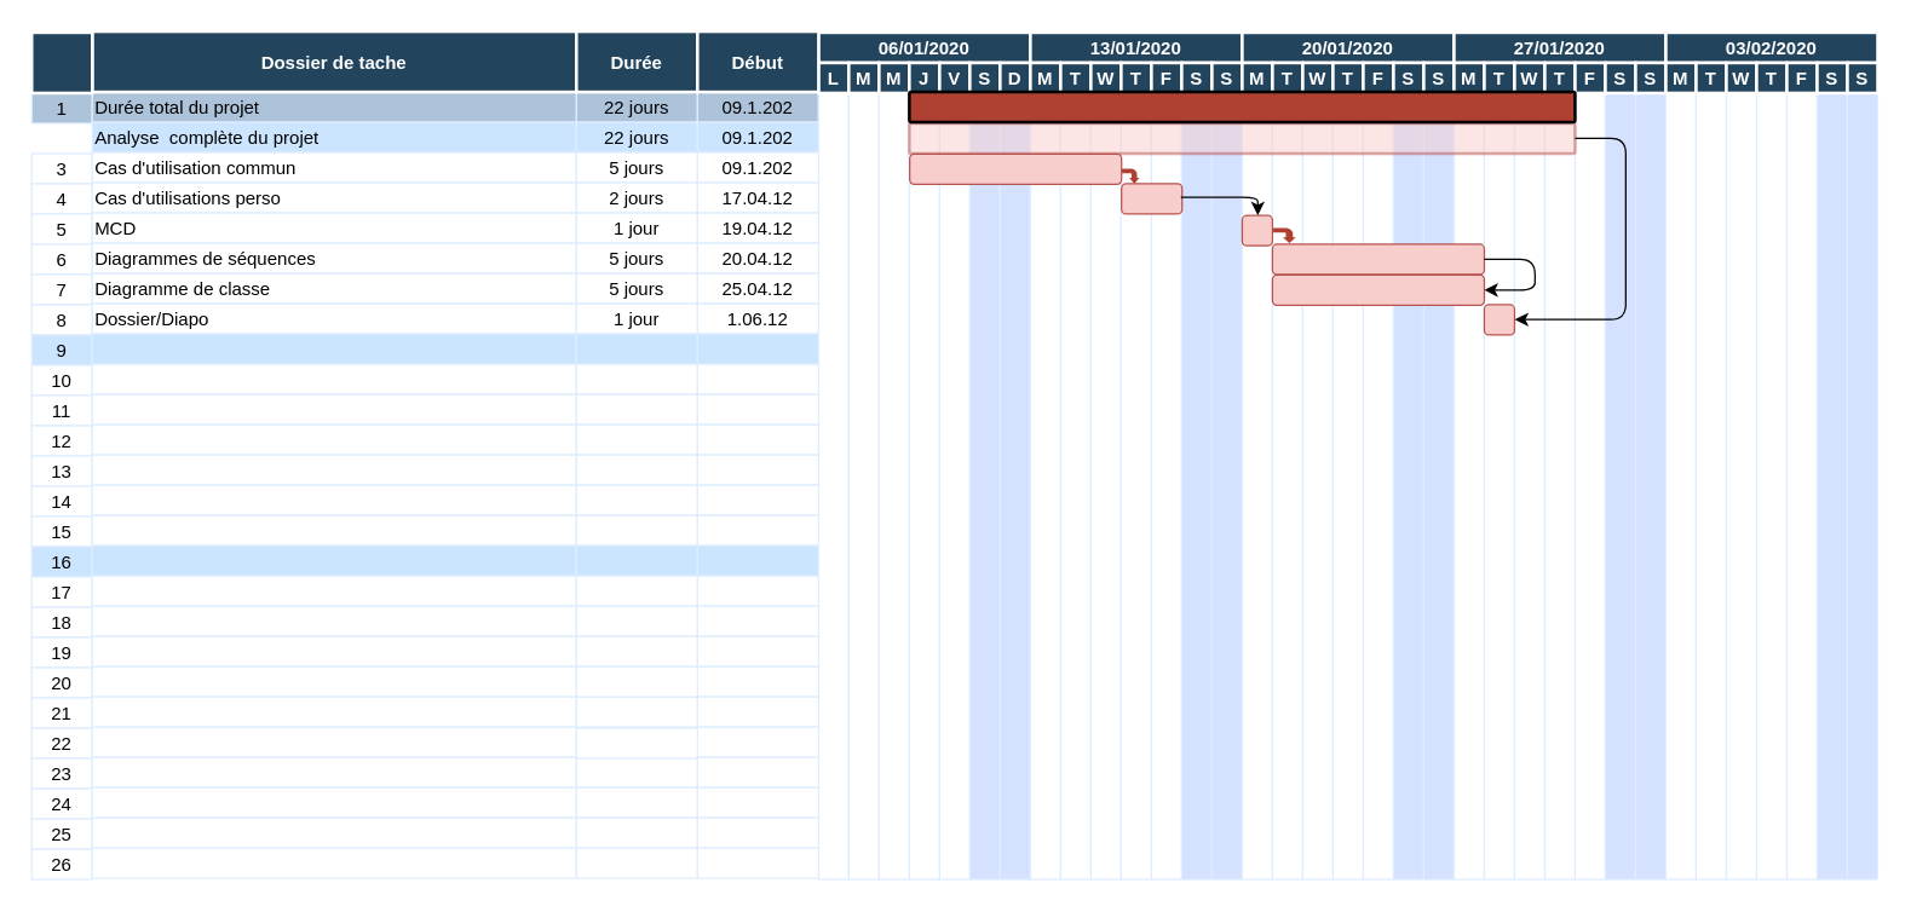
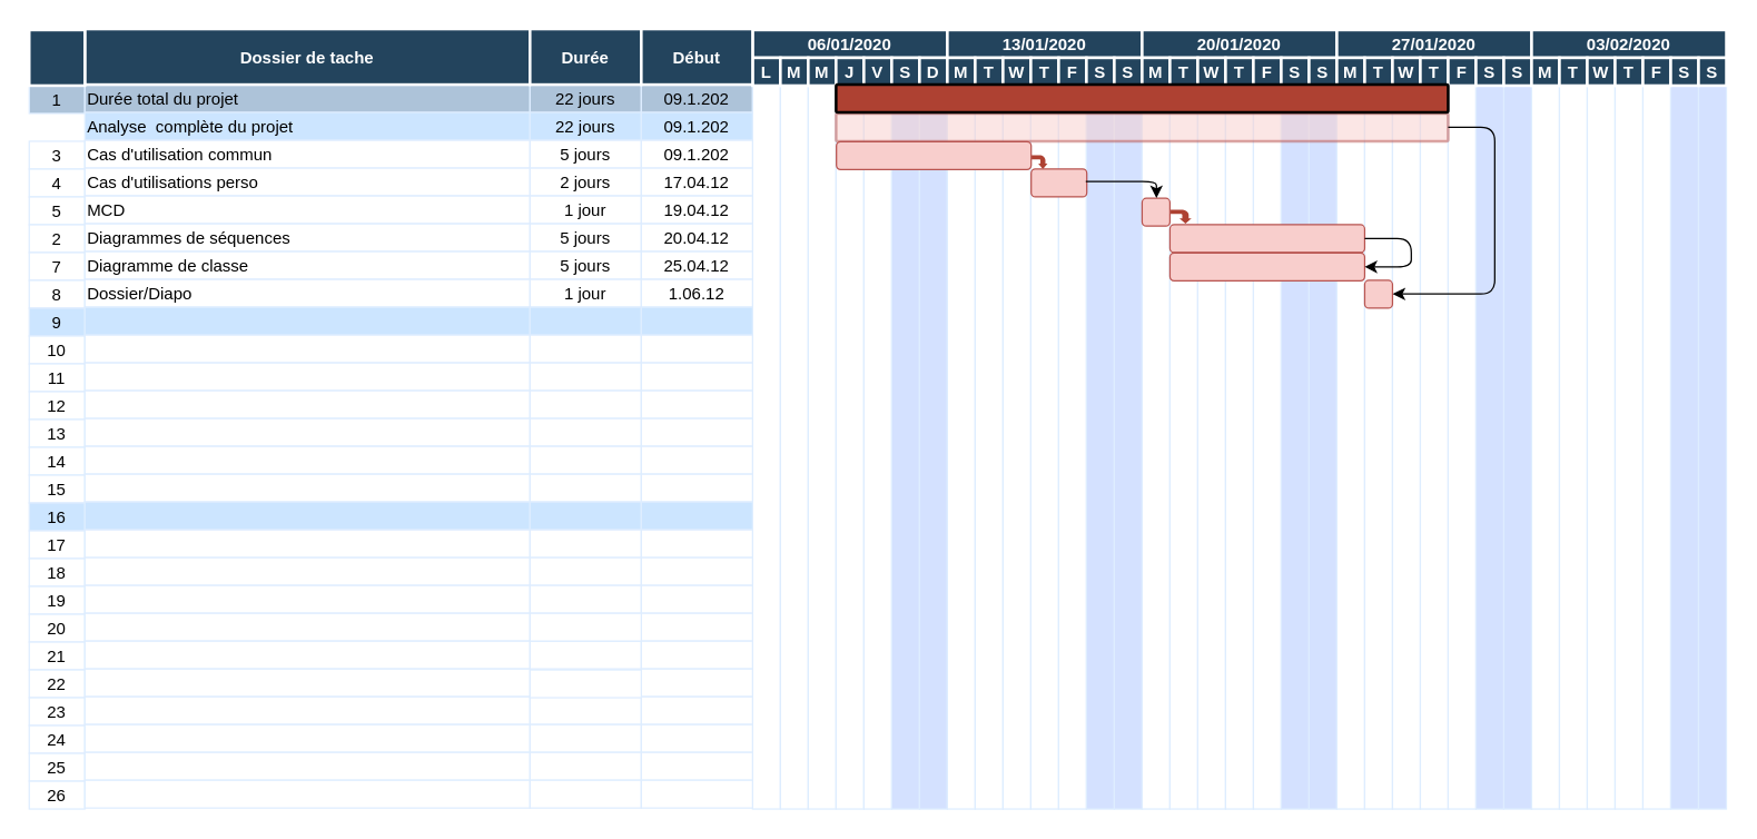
- <mxCell id="22" value="6" style="strokeColor=#DEEDFF" parent="1" vertex="1"><mxGeometry x="20.5" y="161" width="40" height="20" as="geometry" /></mxCell>
+ <mxCell id="22" value="2" style="strokeColor=#DEEDFF" parent="1" vertex="1"><mxGeometry x="20.5" y="161" width="40" height="20" as="geometry" /></mxCell>
